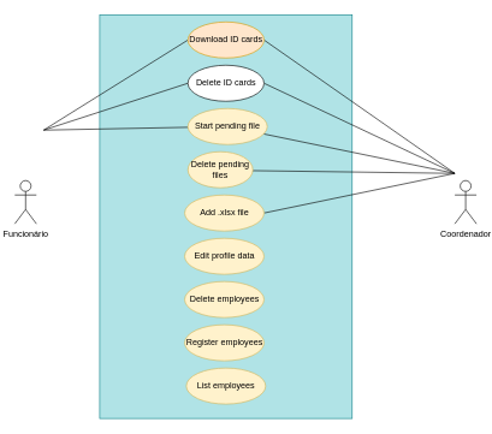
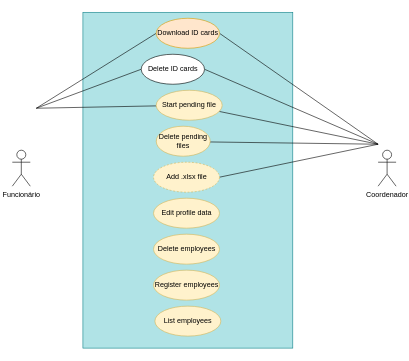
- <mxCell id="17" value="Delete ID cards" style="ellipse;whiteSpace=wrap;html=1;movable=1;resizable=1;rotatable=1;deletable=1;editable=1;locked=0;connectable=1;container=0;" vertex="1" parent="1"><mxGeometry x="260" y="90" width="105.5" height="50" as="geometry" /></mxCell>
+ <mxCell id="17" value="Delete ID cards" style="ellipse;whiteSpace=wrap;html=1;movable=1;resizable=1;rotatable=1;deletable=1;editable=1;locked=0;connectable=1;container=0;" vertex="1" parent="1"><mxGeometry x="235" y="90" width="105.5" height="50" as="geometry" /></mxCell>
- <mxCell id="12" value="Add .xlsx file" style="ellipse;whiteSpace=wrap;html=1;fillColor=#fff2cc;strokeColor=#d6b656;movable=1;resizable=1;rotatable=1;deletable=1;editable=1;locked=0;connectable=1;container=0;" vertex="1" parent="1"><mxGeometry x="255.5" y="270" width="110" height="50" as="geometry" /></mxCell>
+ <mxCell id="12" value="Add .xlsx file" style="ellipse;whiteSpace=wrap;html=1;fillColor=#fff2cc;strokeColor=#d6b656;movable=1;resizable=1;rotatable=1;deletable=1;editable=1;locked=0;connectable=1;container=0;dashed=1;" vertex="1" parent="1"><mxGeometry x="255.5" y="270" width="110" height="50" as="geometry" /></mxCell>
